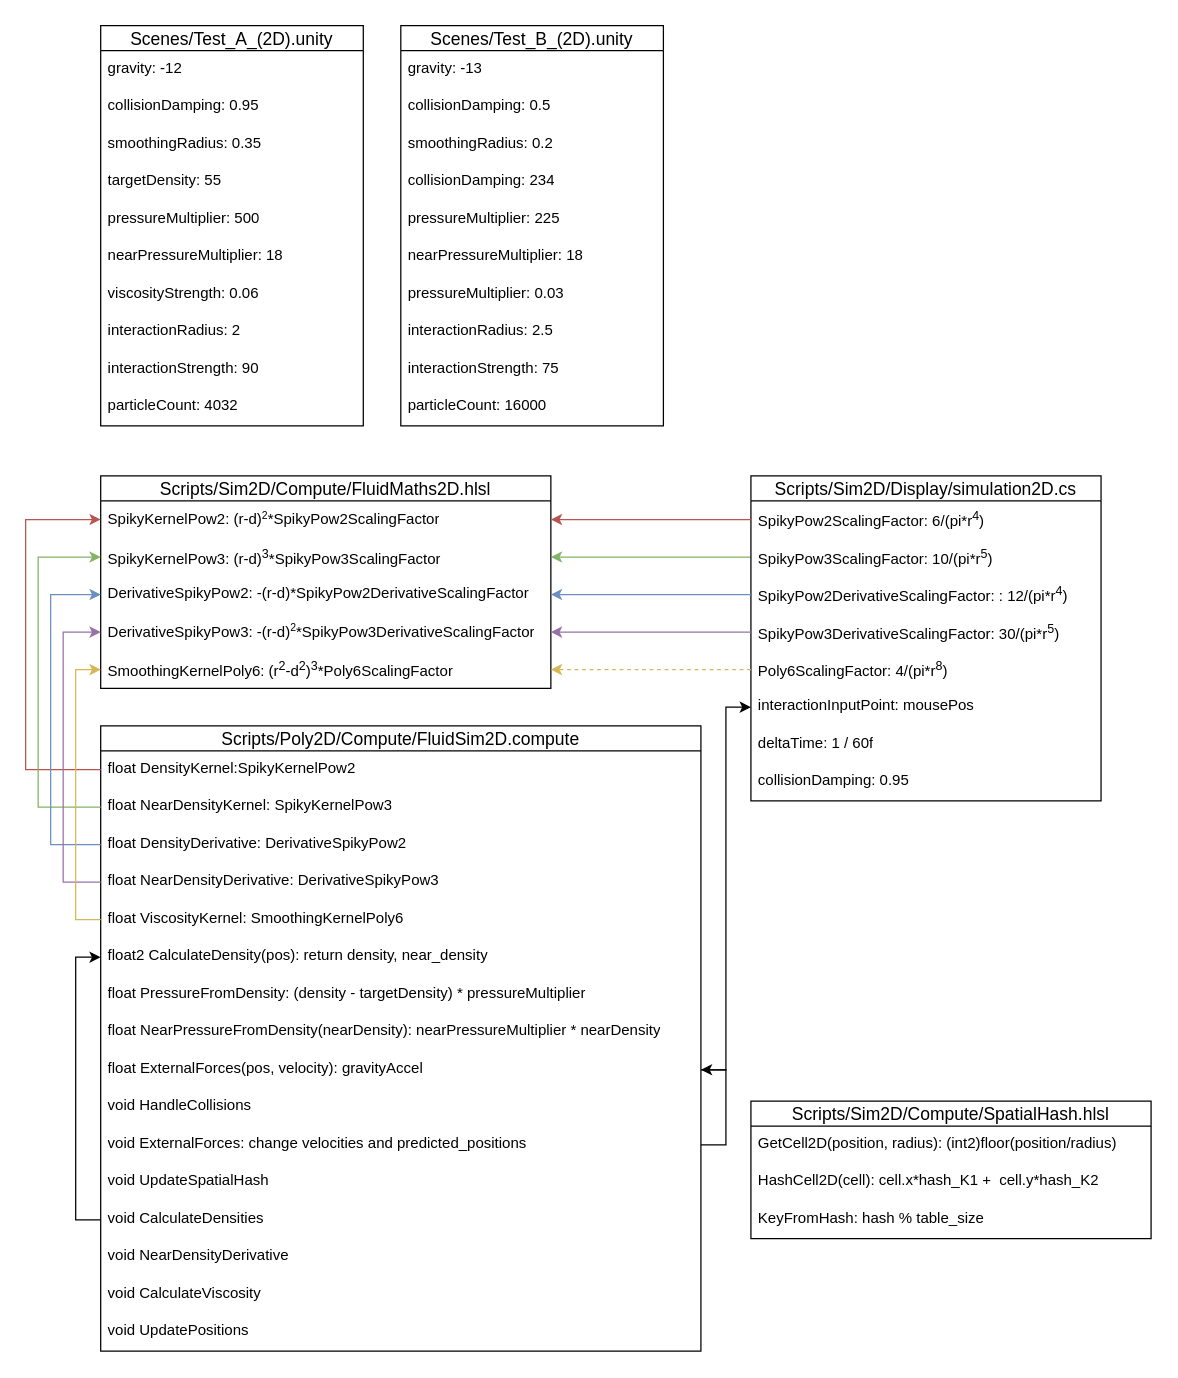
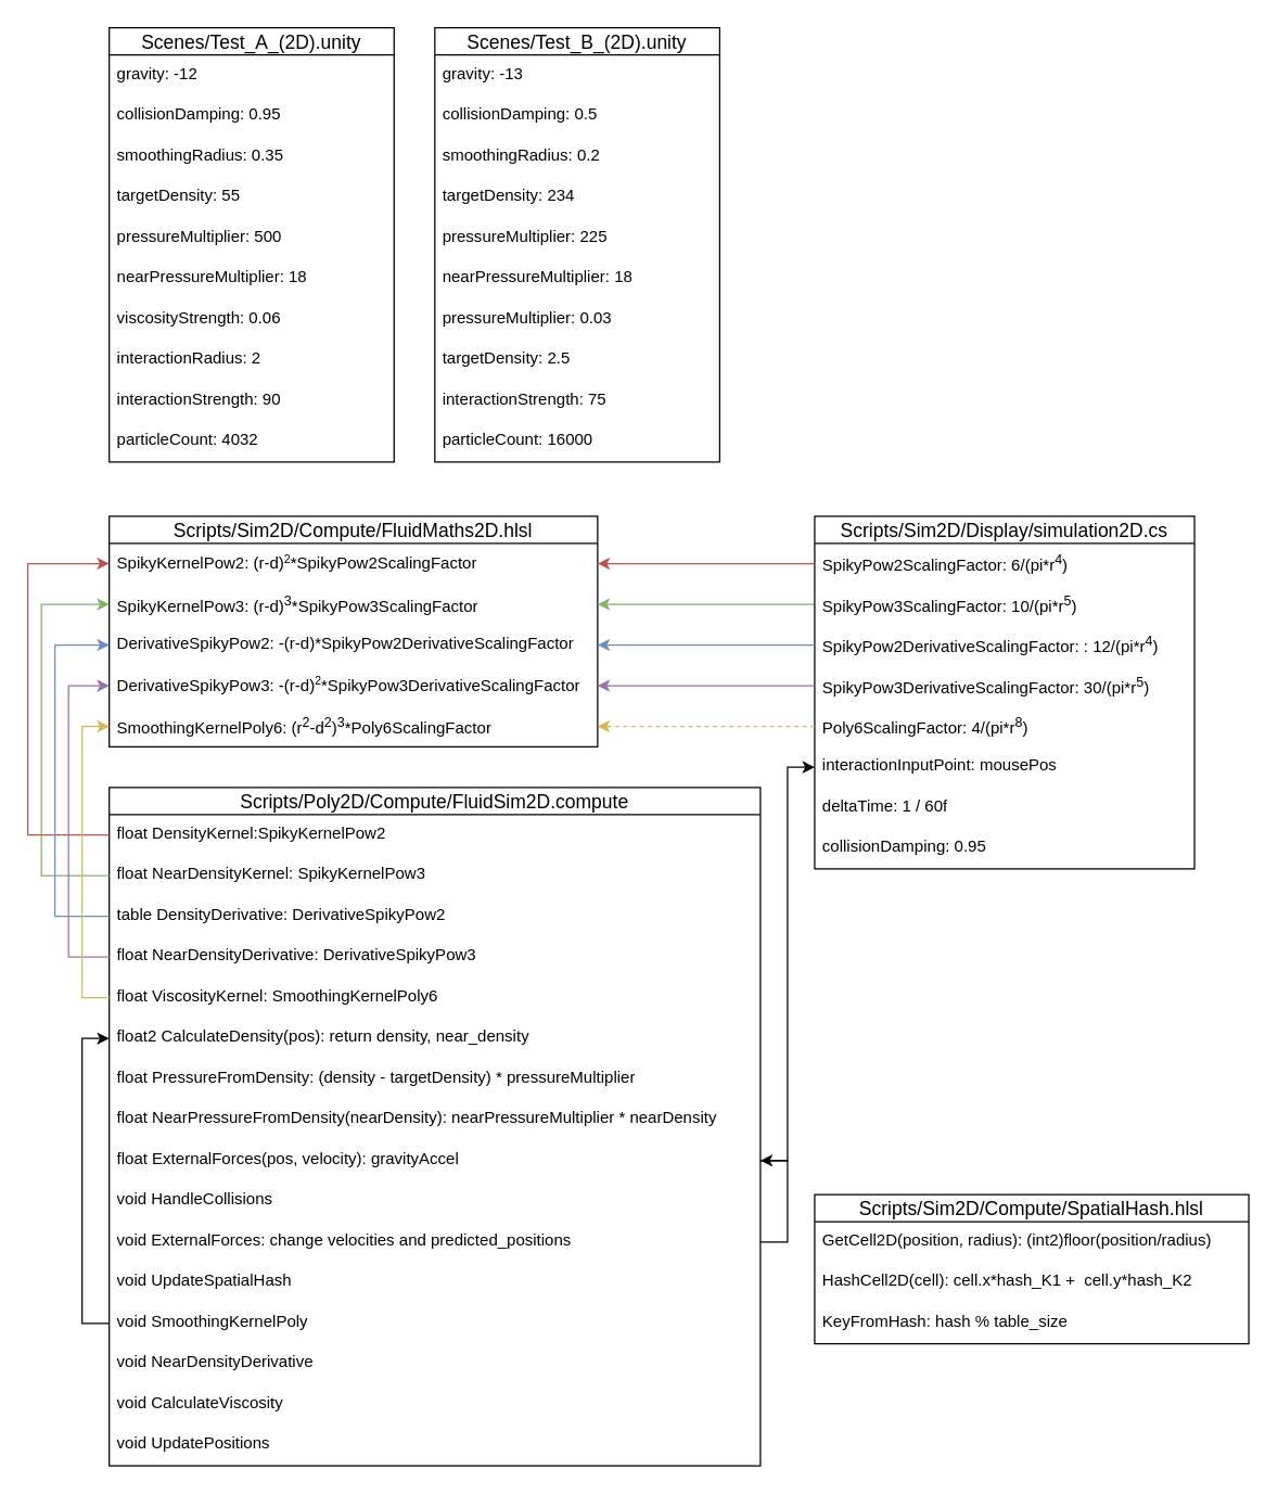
- <mxCell id="17" value="collisionDamping: 234" style="text;strokeColor=none;fillColor=none;spacingLeft=4;spacingRight=4;overflow=hidden;rotatable=0;points=[[0,0.5],[1,0.5]];portConstraint=eastwest;fontSize=12;whiteSpace=wrap;html=1;" parent="13" vertex="1"><mxGeometry y="110" width="210" height="30" as="geometry" /></mxCell>
+ <mxCell id="17" value="targetDensity: 234" style="text;strokeColor=none;fillColor=none;spacingLeft=4;spacingRight=4;overflow=hidden;rotatable=0;points=[[0,0.5],[1,0.5]];portConstraint=eastwest;fontSize=12;whiteSpace=wrap;html=1;" parent="13" vertex="1"><mxGeometry y="110" width="210" height="30" as="geometry" /></mxCell>
- <mxCell id="21" value="interactionRadius: 2.5" style="text;strokeColor=none;fillColor=none;spacingLeft=4;spacingRight=4;overflow=hidden;rotatable=0;points=[[0,0.5],[1,0.5]];portConstraint=eastwest;fontSize=12;whiteSpace=wrap;html=1;" parent="13" vertex="1"><mxGeometry y="230" width="210" height="30" as="geometry" /></mxCell>
+ <mxCell id="21" value="targetDensity: 2.5" style="text;strokeColor=none;fillColor=none;spacingLeft=4;spacingRight=4;overflow=hidden;rotatable=0;points=[[0,0.5],[1,0.5]];portConstraint=eastwest;fontSize=12;whiteSpace=wrap;html=1;" parent="13" vertex="1"><mxGeometry y="230" width="210" height="30" as="geometry" /></mxCell>
- <mxCell id="43" value="float DensityDerivative:&amp;nbsp;DerivativeSpikyPow2" style="text;strokeColor=none;fillColor=none;spacingLeft=4;spacingRight=4;overflow=hidden;rotatable=0;points=[[0,0.5],[1,0.5]];portConstraint=eastwest;fontSize=12;whiteSpace=wrap;html=1;" parent="40" vertex="1"><mxGeometry y="80" width="480" height="30" as="geometry" /></mxCell>
+ <mxCell id="43" value="table DensityDerivative:&amp;nbsp;DerivativeSpikyPow2" style="text;strokeColor=none;fillColor=none;spacingLeft=4;spacingRight=4;overflow=hidden;rotatable=0;points=[[0,0.5],[1,0.5]];portConstraint=eastwest;fontSize=12;whiteSpace=wrap;html=1;" parent="40" vertex="1"><mxGeometry y="80" width="480" height="30" as="geometry" /></mxCell>
- <mxCell id="55" value="void CalculateDensities" style="text;strokeColor=none;fillColor=none;spacingLeft=4;spacingRight=4;overflow=hidden;rotatable=0;points=[[0,0.5],[1,0.5]];portConstraint=eastwest;fontSize=12;whiteSpace=wrap;html=1;" parent="40" vertex="1"><mxGeometry y="380" width="480" height="30" as="geometry" /></mxCell>
+ <mxCell id="55" value="void SmoothingKernelPoly" style="text;strokeColor=none;fillColor=none;spacingLeft=4;spacingRight=4;overflow=hidden;rotatable=0;points=[[0,0.5],[1,0.5]];portConstraint=eastwest;fontSize=12;whiteSpace=wrap;html=1;" parent="40" vertex="1"><mxGeometry y="380" width="480" height="30" as="geometry" /></mxCell>
